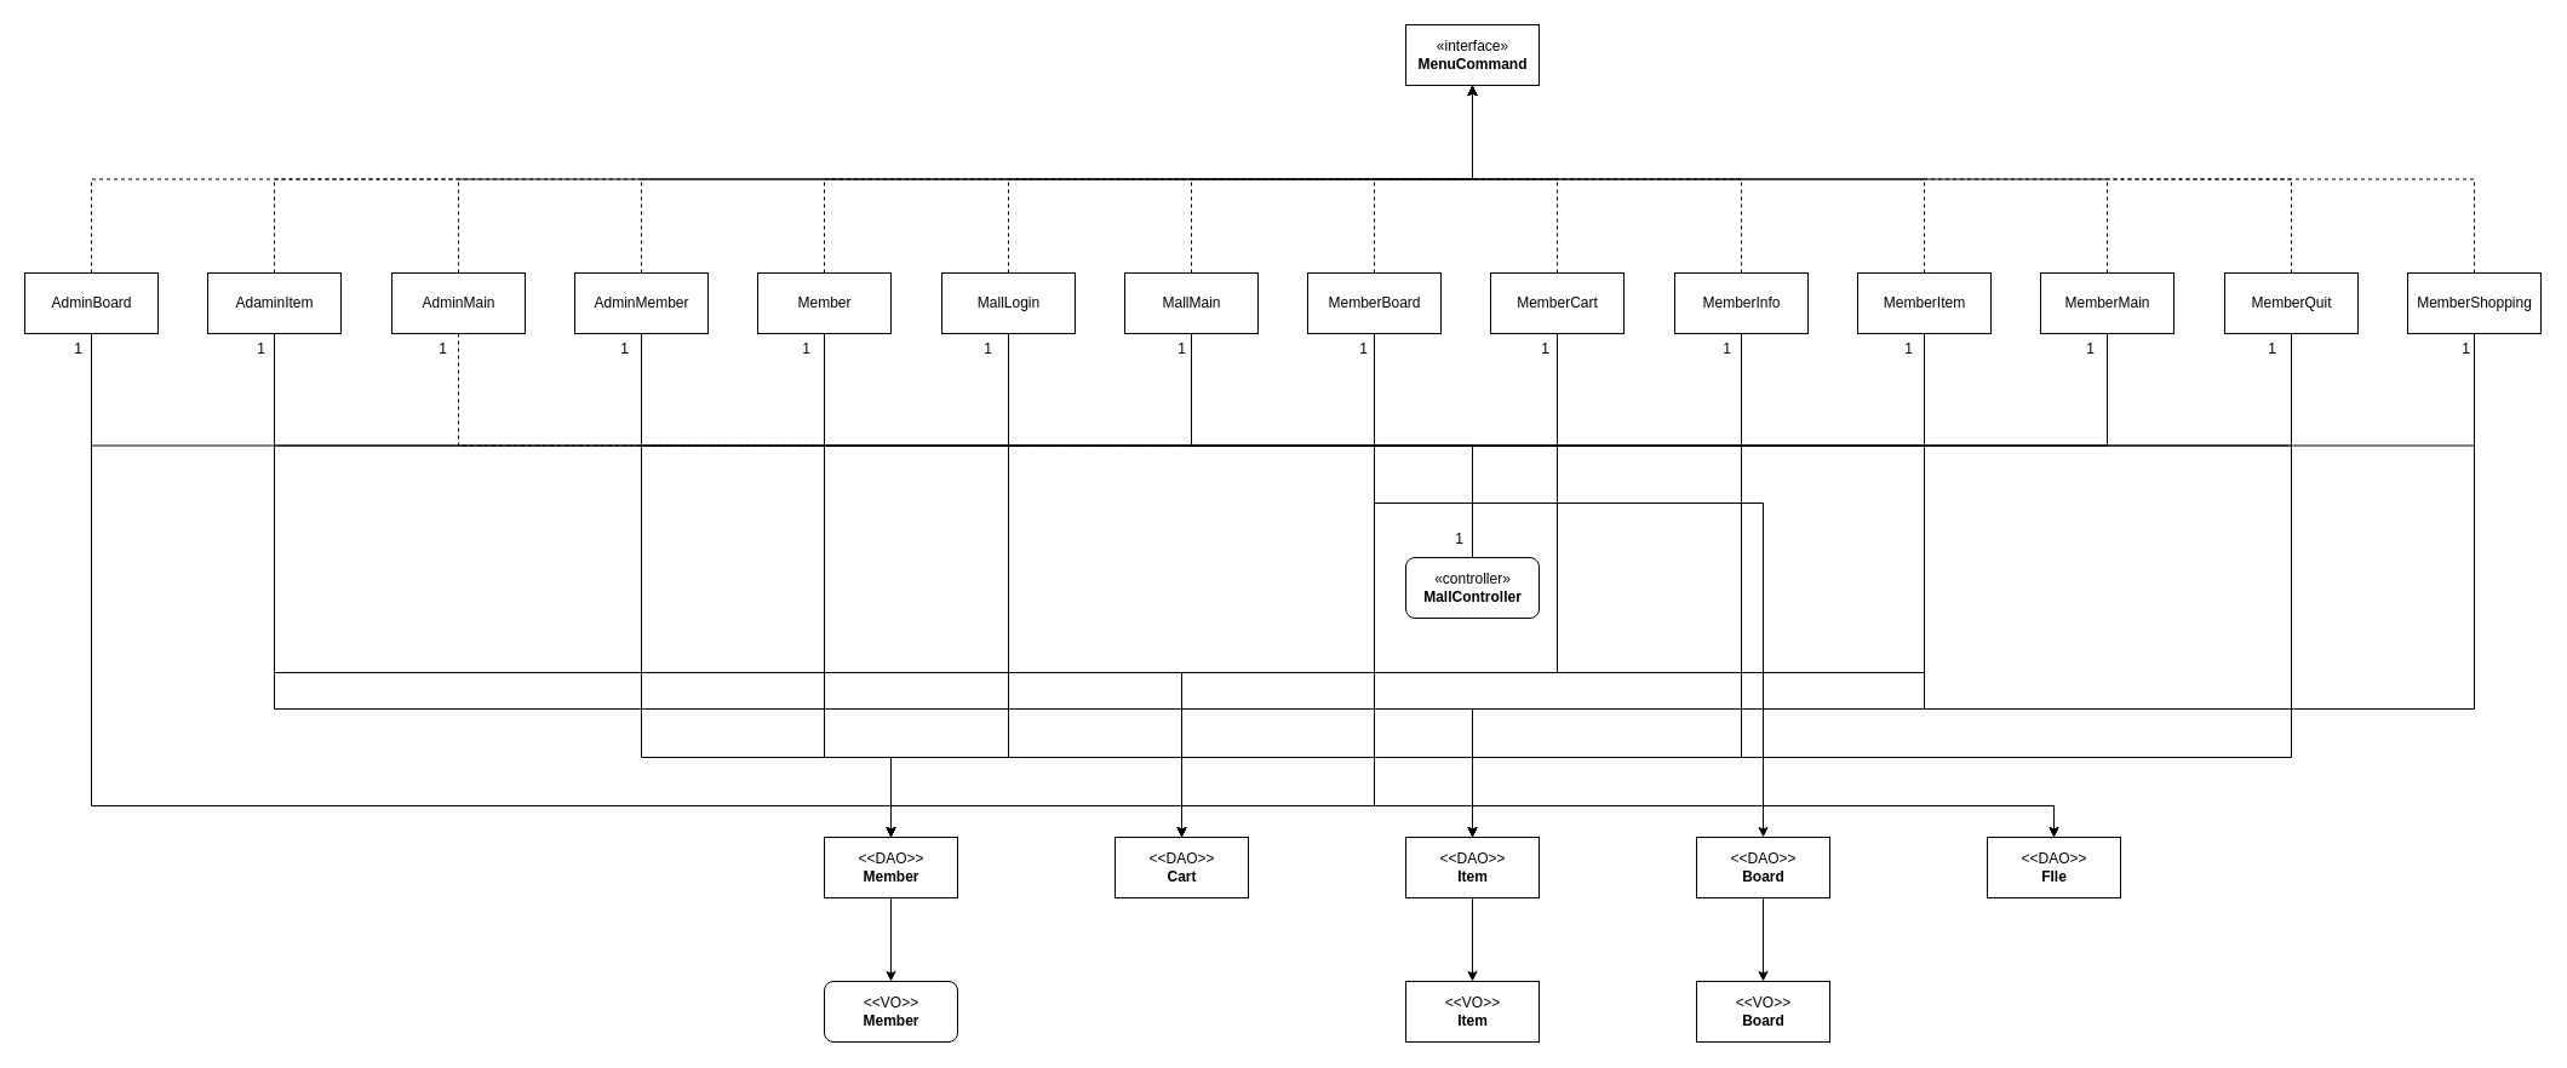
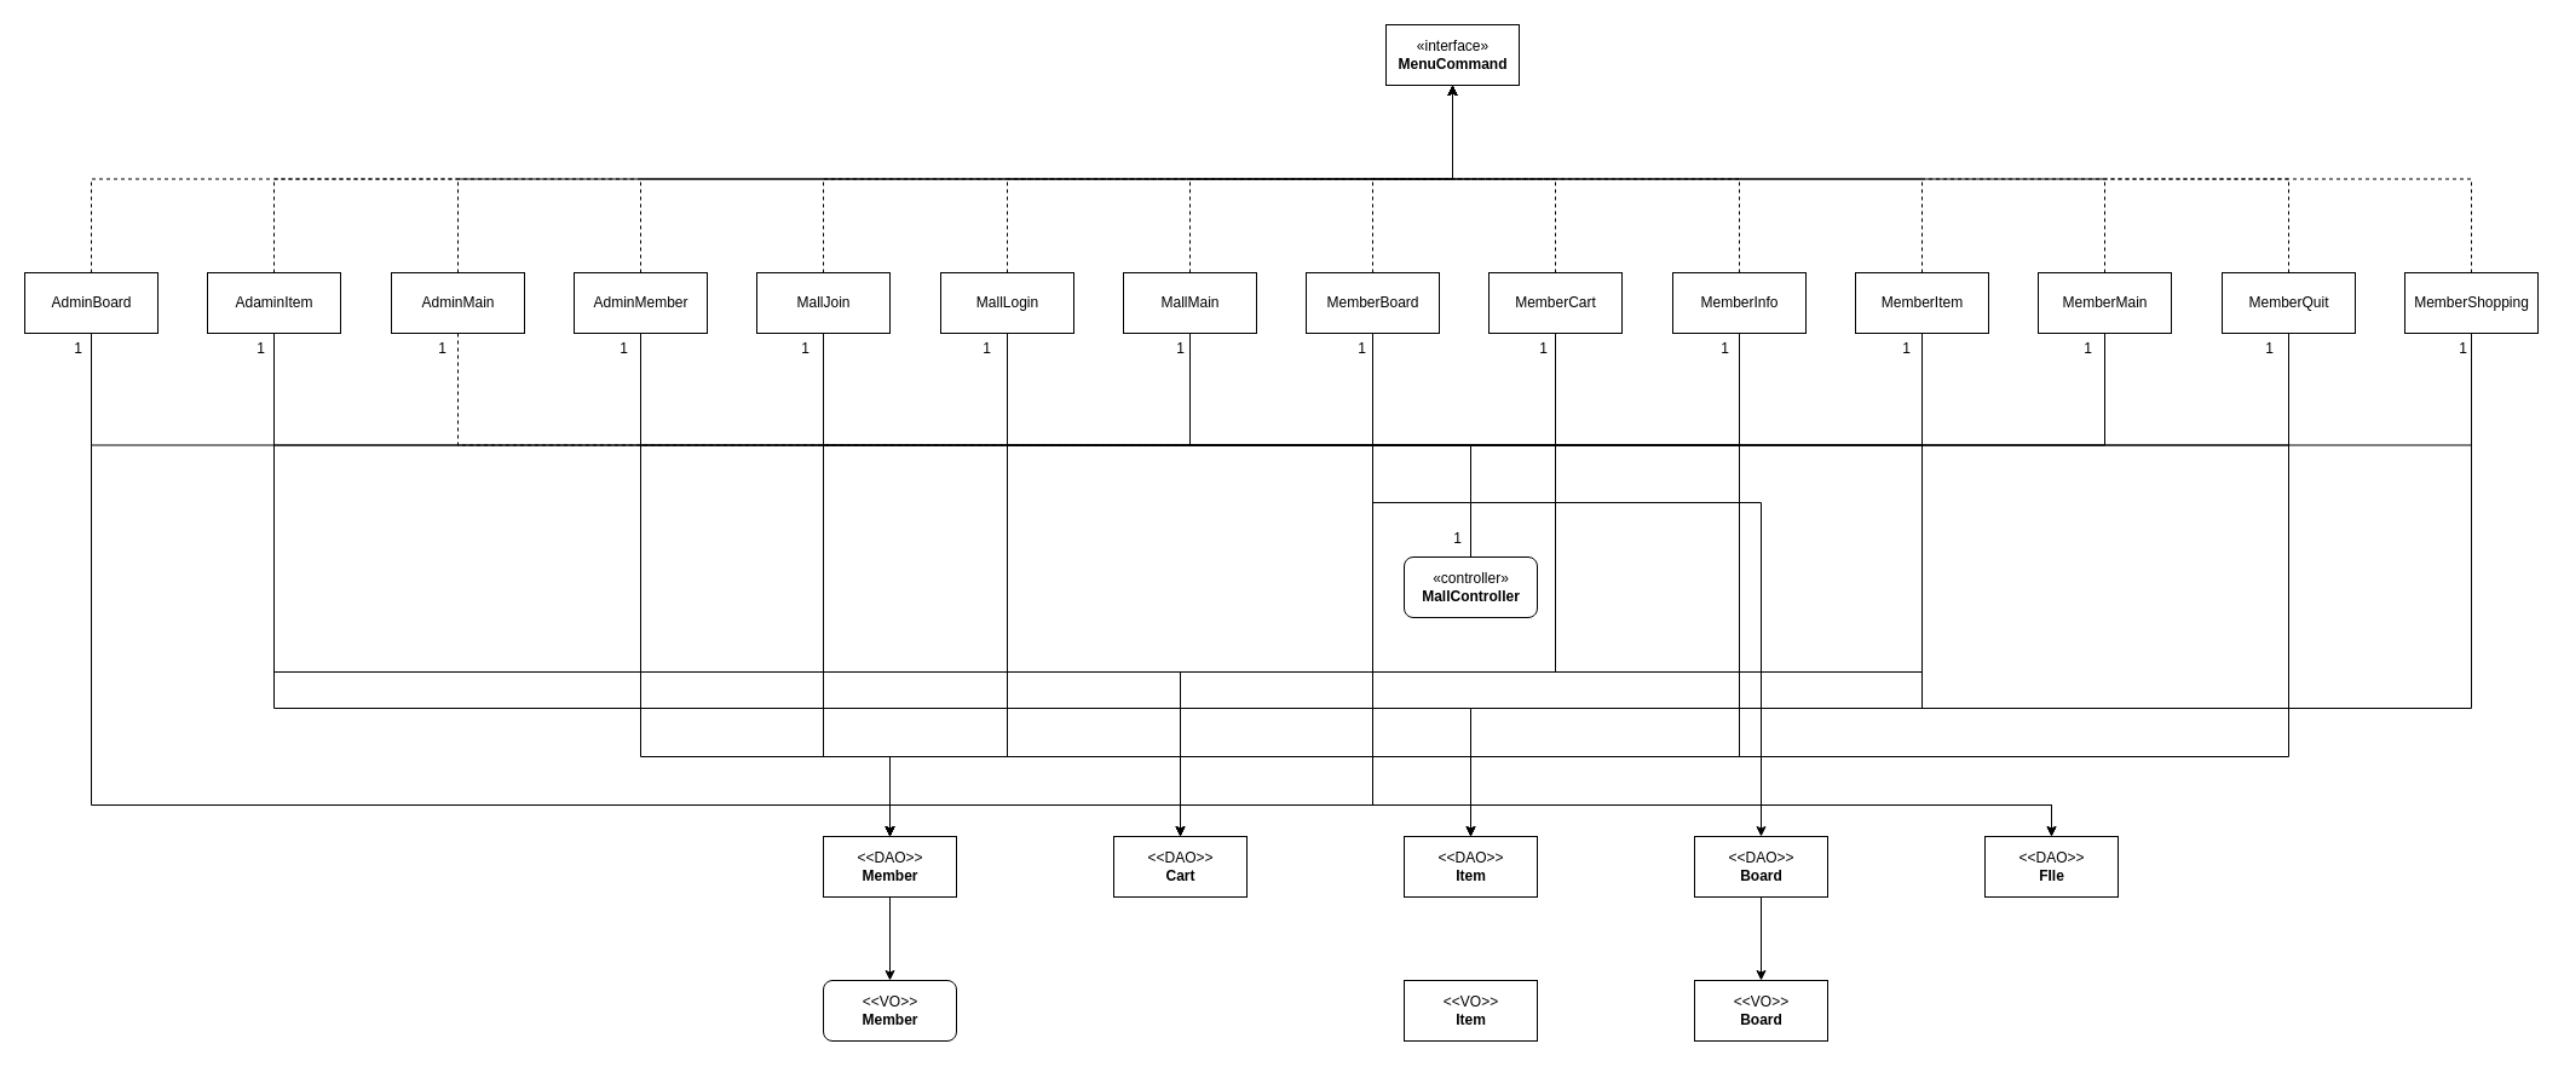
- <mxCell id="2" value="«interface»&lt;br&gt;&lt;b&gt;MenuCommand&lt;br&gt;&lt;/b&gt;" style="html=1;movable=1;resizable=1;rotatable=1;deletable=1;editable=1;connectable=1;" parent="1" vertex="1"><mxGeometry x="1160" y="20" width="110" height="50" as="geometry" /></mxCell>
+ <mxCell id="2" value="«interface»&lt;br&gt;&lt;b&gt;MenuCommand&lt;br&gt;&lt;/b&gt;" style="html=1;movable=1;resizable=1;rotatable=1;deletable=1;editable=1;connectable=1;" parent="1" vertex="1"><mxGeometry x="1145" y="20" width="110" height="50" as="geometry" /></mxCell>
- <mxCell id="29" value="Member" style="html=1;" parent="1" vertex="1"><mxGeometry x="625" y="225" width="110" height="50" as="geometry" /></mxCell>
+ <mxCell id="29" value="MallJoin" style="html=1;" parent="1" vertex="1"><mxGeometry x="625" y="225" width="110" height="50" as="geometry" /></mxCell>
- <mxCell id="66" style="edgeStyle=orthogonalEdgeStyle;rounded=0;orthogonalLoop=1;jettySize=auto;html=1;exitX=0.5;exitY=1;exitDx=0;exitDy=0;" parent="1" source="67" target="9" edge="1"><mxGeometry relative="1" as="geometry" /></mxCell>
